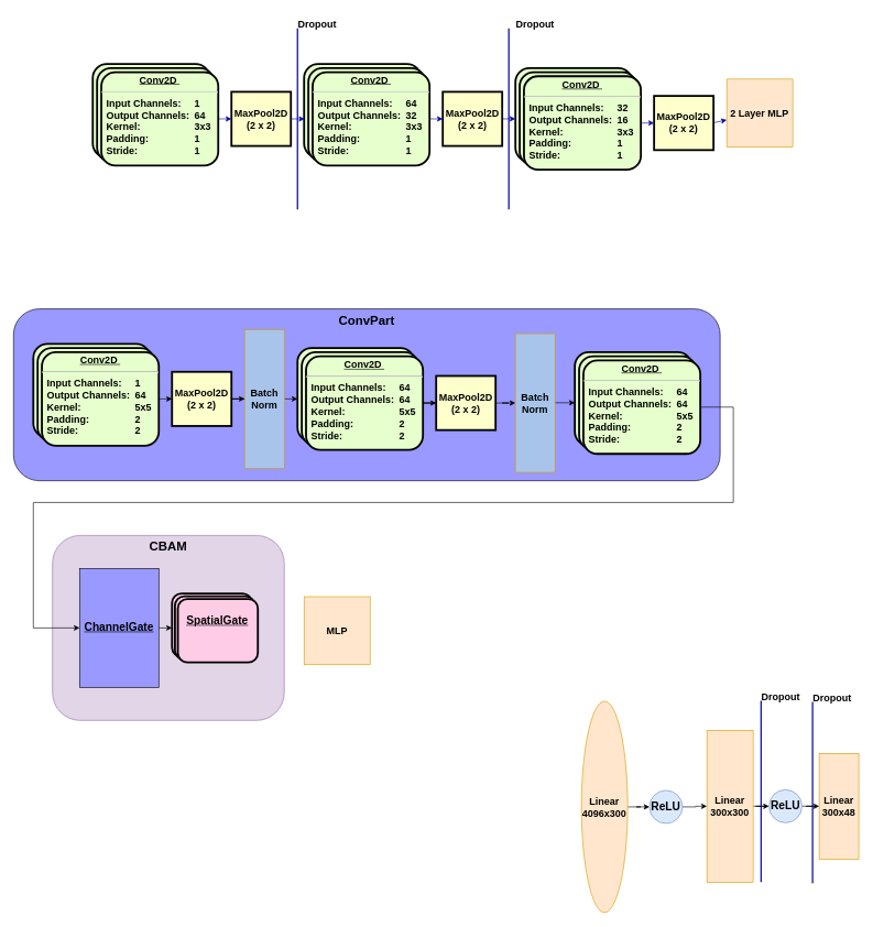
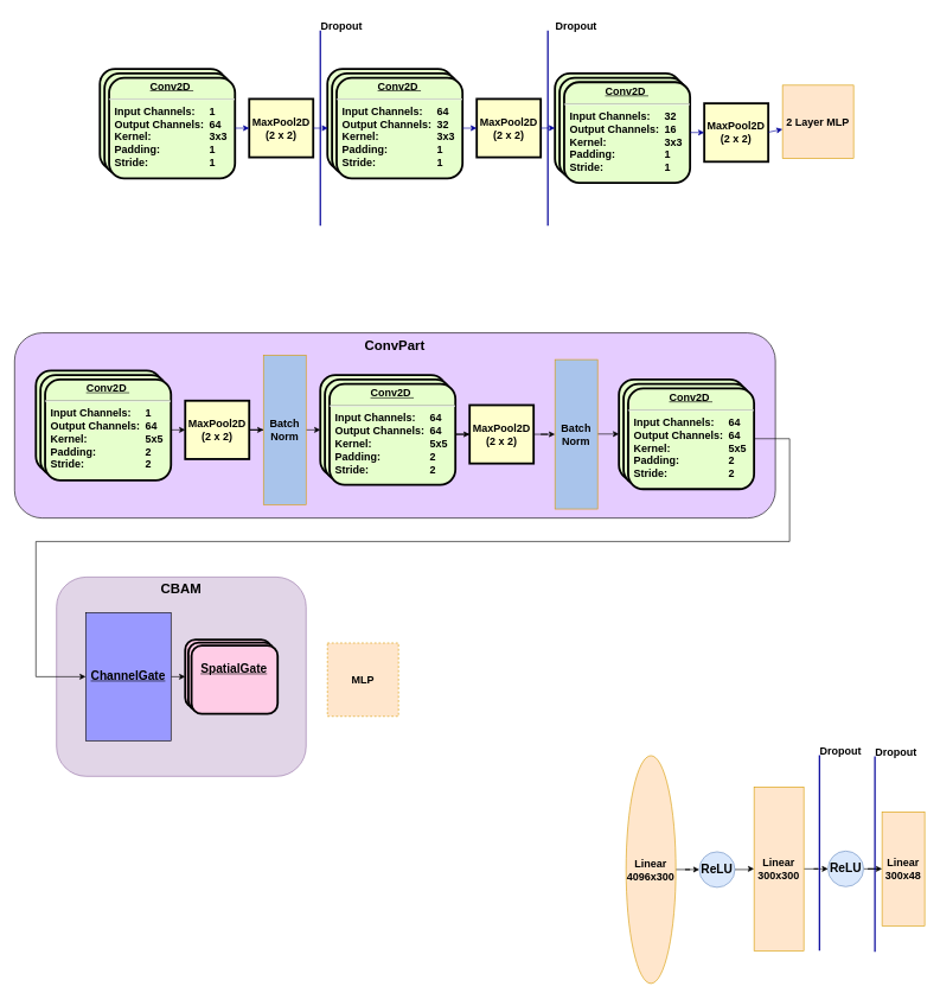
- <mxCell id="2" value="&lt;font style=&quot;font-size: 19px&quot;&gt;ConvPart&lt;/font&gt;" style="rounded=1;whiteSpace=wrap;html=1;fontSize=17;fillColor=#9999ff;align=center;verticalAlign=top;fontStyle=1;" parent="1" vertex="1"><mxGeometry x="20" y="466.93" width="1070" height="260.15" as="geometry" /></mxCell>
+ <mxCell id="2" value="&lt;font style=&quot;font-size: 19px&quot;&gt;ConvPart&lt;/font&gt;" style="rounded=1;whiteSpace=wrap;html=1;fontSize=17;fillColor=#E5CCFF;align=center;verticalAlign=top;fontStyle=1" parent="1" vertex="1"><mxGeometry x="20" y="466.93" width="1070" height="260.15" as="geometry" /></mxCell>
- <mxCell id="59" value="&lt;b style=&quot;font-size: 15px&quot;&gt;MLP&lt;/b&gt;" style="rounded=0;whiteSpace=wrap;html=1;align=center;verticalAlign=middle;fillColor=#ffe6cc;strokeColor=#d79b00;fontSize=15;" parent="1" vertex="1"><mxGeometry x="460" y="902.69" width="100" height="103" as="geometry" /></mxCell>
+ <mxCell id="59" value="&lt;b style=&quot;font-size: 15px&quot;&gt;MLP&lt;/b&gt;" style="rounded=0;whiteSpace=wrap;html=1;align=center;verticalAlign=middle;fillColor=#ffe6cc;strokeColor=#d79b00;fontSize=15;dashed=1;" parent="1" vertex="1"><mxGeometry x="460" y="902.69" width="100" height="103" as="geometry" /></mxCell>
- <mxCell id="65" value="&lt;b style=&quot;font-size: 15px&quot;&gt;Linear&lt;br&gt;300x300&lt;br&gt;&lt;/b&gt;" style="rounded=0;whiteSpace=wrap;html=1;align=center;verticalAlign=middle;fillColor=#ffe6cc;strokeColor=#d79b00;fontSize=15;" parent="1" vertex="1"><mxGeometry x="1070" y="1105" width="70" height="230" as="geometry" /></mxCell>
+ <mxCell id="65" value="&lt;b style=&quot;font-size: 15px&quot;&gt;Linear&lt;br&gt;300x300&lt;br&gt;&lt;/b&gt;" style="rounded=0;whiteSpace=wrap;html=1;align=center;verticalAlign=middle;fillColor=#ffe6cc;strokeColor=#d79b00;fontSize=15;" parent="1" vertex="1"><mxGeometry x="1060" y="1105" width="70" height="230" as="geometry" /></mxCell>
